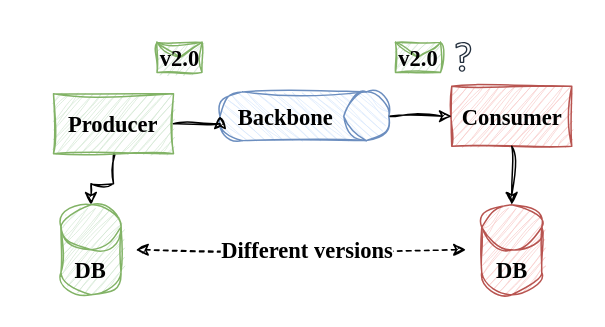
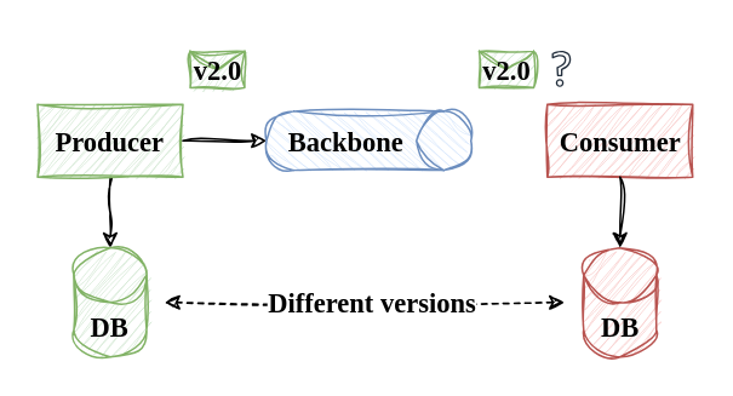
- <mxCell id="7" style="edgeStyle=orthogonalEdgeStyle;rounded=0;sketch=1;hachureGap=4;jiggle=2;curveFitting=1;orthogonalLoop=1;jettySize=auto;html=1;exitX=0.5;exitY=0;exitDx=0;exitDy=0;exitPerimeter=0;entryX=0;entryY=0.5;entryDx=0;entryDy=0;fontFamily=Architects Daughter;fontSource=https%3A%2F%2Ffonts.googleapis.com%2Fcss%3Ffamily%3DArchitects%2BDaughter;fontSize=16;" parent="1" source="8" target="5" edge="1"><mxGeometry relative="1" as="geometry" /></mxCell>
- <mxCell id="3" value="&lt;b style=&quot;font-size: 15px;&quot;&gt;Producer&lt;br&gt;&lt;/b&gt;" style="rounded=0;whiteSpace=wrap;html=1;sketch=1;hachureGap=4;jiggle=2;curveFitting=1;fontFamily=Architects Daughter;fontSource=https%3A%2F%2Ffonts.googleapis.com%2Fcss%3Ffamily%3DArchitects%2BDaughter;fontSize=15;fillColor=#d5e8d4;strokeColor=#82b366;" parent="1" vertex="1"><mxGeometry x="35" y="62" width="80" height="40" as="geometry" /></mxCell>
+ <mxCell id="3" value="&lt;b style=&quot;font-size: 15px;&quot;&gt;Producer&lt;br&gt;&lt;/b&gt;" style="rounded=0;whiteSpace=wrap;html=1;sketch=1;hachureGap=4;jiggle=2;curveFitting=1;fontFamily=Architects Daughter;fontSource=https%3A%2F%2Ffonts.googleapis.com%2Fcss%3Ffamily%3DArchitects%2BDaughter;fontSize=15;fillColor=#d5e8d4;strokeColor=#82b366;" parent="1" vertex="1"><mxGeometry x="20" y="57" width="80" height="40" as="geometry" /></mxCell>
